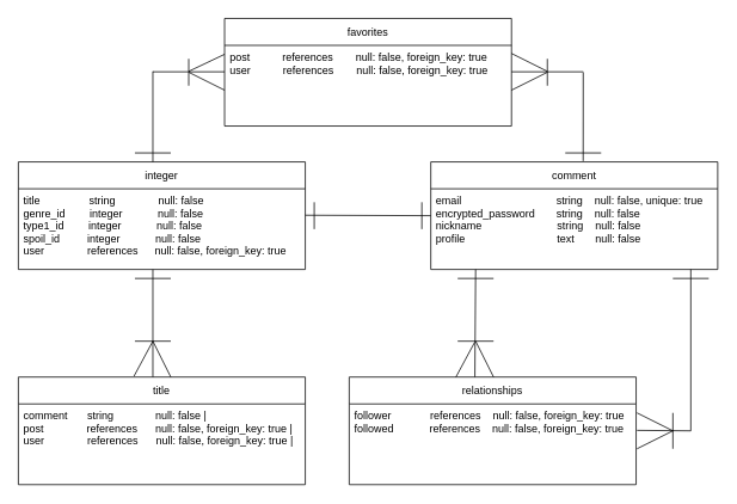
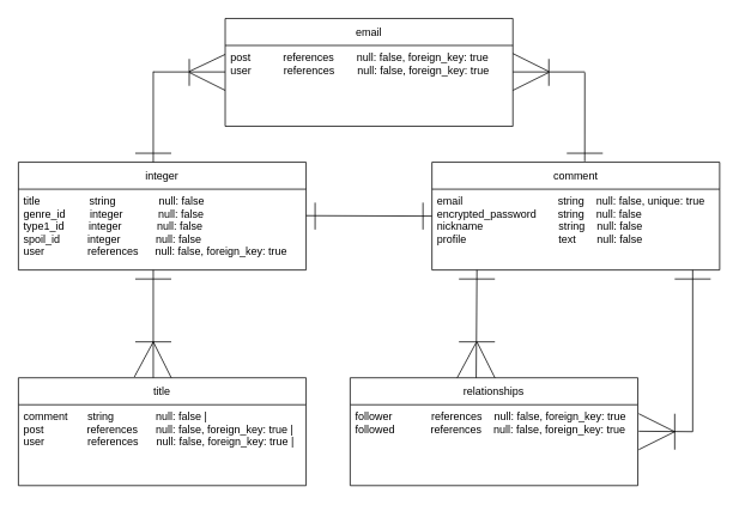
- <mxCell id="8" value="favorites" style="swimlane;fontStyle=0;childLayout=stackLayout;horizontal=1;startSize=30;horizontalStack=0;resizeParent=1;resizeParentMax=0;resizeLast=0;collapsible=1;marginBottom=0;fillColor=none;labelBackgroundColor=none;labelBorderColor=none;fontColor=#000000;strokeColor=#000000;" parent="1" vertex="1"><mxGeometry x="250" y="20" width="320" height="120" as="geometry" /></mxCell>
+ <mxCell id="8" value="email" style="swimlane;fontStyle=0;childLayout=stackLayout;horizontal=1;startSize=30;horizontalStack=0;resizeParent=1;resizeParentMax=0;resizeLast=0;collapsible=1;marginBottom=0;fillColor=none;labelBackgroundColor=none;labelBorderColor=none;fontColor=#000000;strokeColor=#000000;" parent="1" vertex="1"><mxGeometry x="250" y="20" width="320" height="120" as="geometry" /></mxCell>
